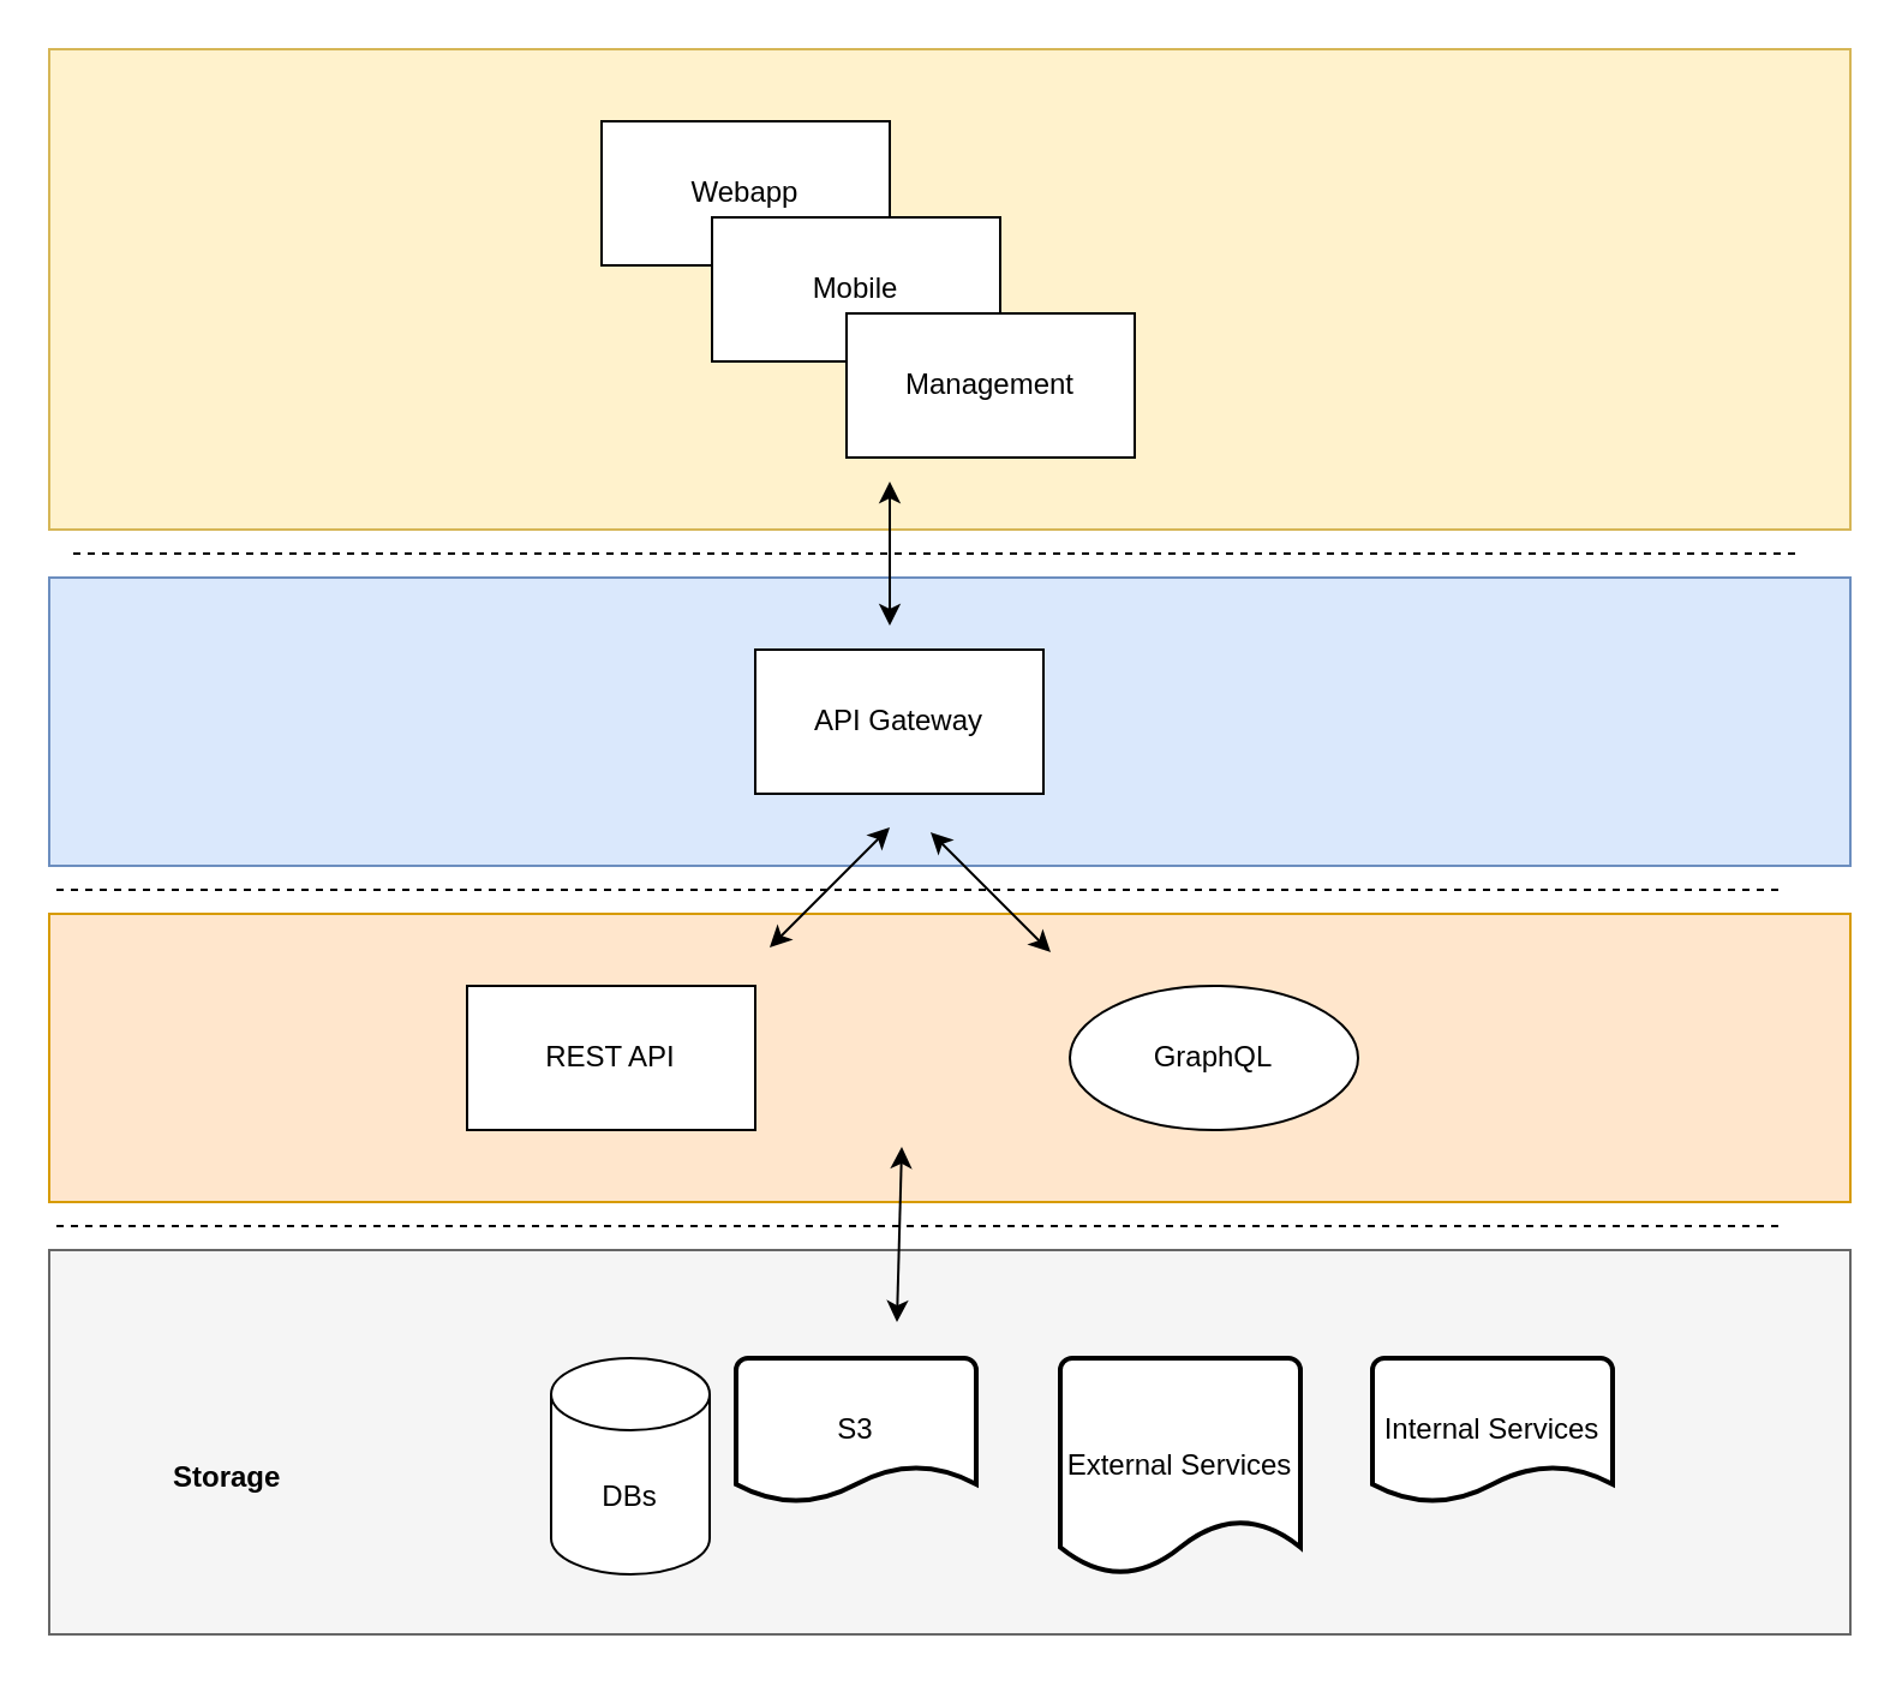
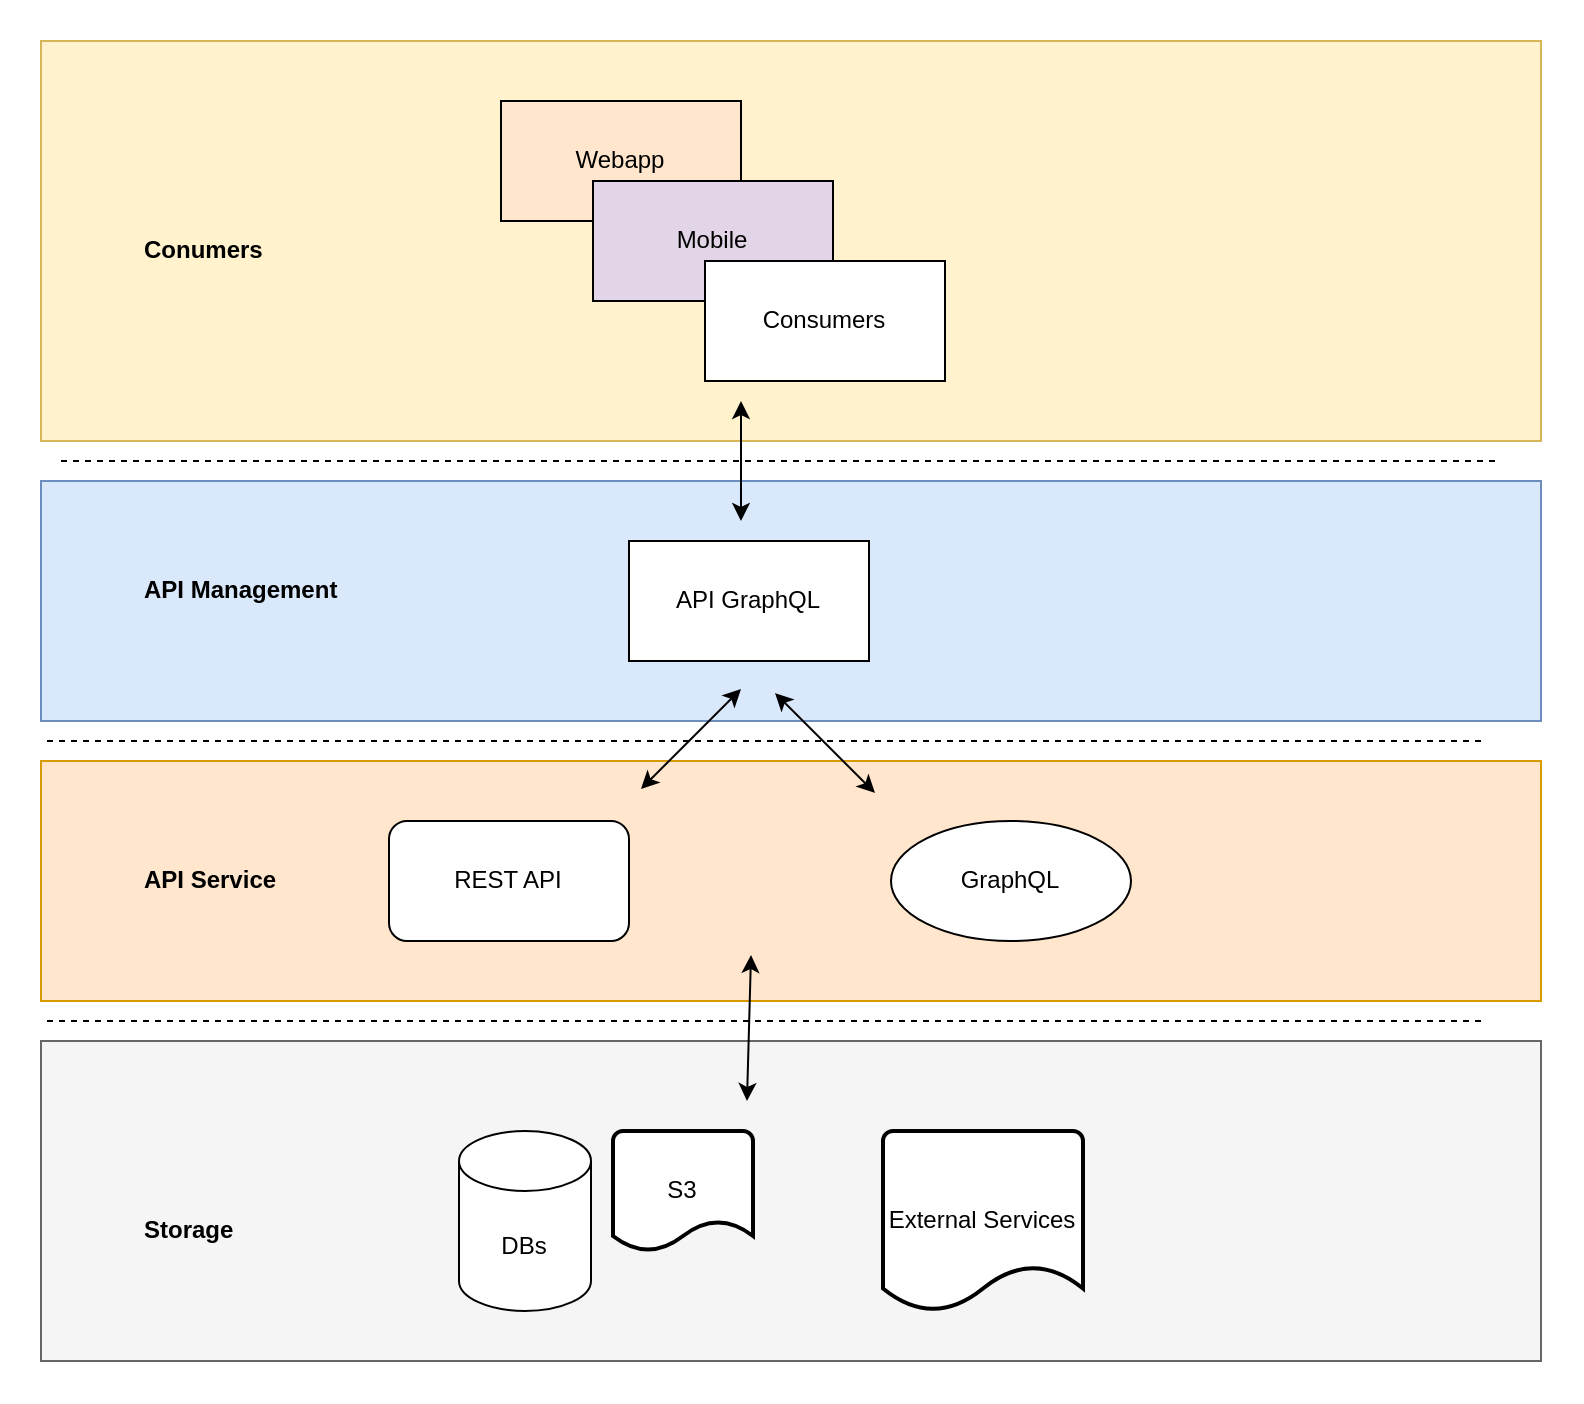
- <mxCell id="9" value="Webapp" style="rounded=0;whiteSpace=wrap;html=1;" parent="1" vertex="1"><mxGeometry x="250" y="50" width="120" height="60" as="geometry" /></mxCell>
+ <mxCell id="9" value="Webapp" style="rounded=0;whiteSpace=wrap;html=1;fillColor=#ffe6cc;" parent="1" vertex="1"><mxGeometry x="250" y="50" width="120" height="60" as="geometry" /></mxCell>
- <mxCell id="10" value="Mobile" style="rounded=0;whiteSpace=wrap;html=1;" parent="1" vertex="1"><mxGeometry x="296" y="90" width="120" height="60" as="geometry" /></mxCell>
+ <mxCell id="10" value="Mobile" style="rounded=0;whiteSpace=wrap;html=1;fillColor=#e1d5e7;" parent="1" vertex="1"><mxGeometry x="296" y="90" width="120" height="60" as="geometry" /></mxCell>
+ <mxCell id="16" value="&lt;b&gt;Conumers&lt;/b&gt;" style="text;html=1;strokeColor=none;fillColor=none;align=left;verticalAlign=middle;whiteSpace=wrap;rounded=0;" parent="1" vertex="1"><mxGeometry x="70" y="110" width="60" height="30" as="geometry" /></mxCell>
- <mxCell id="11" value="Management" style="rounded=0;whiteSpace=wrap;html=1;" parent="1" vertex="1"><mxGeometry x="352" y="130" width="120" height="60" as="geometry" /></mxCell>
+ <mxCell id="11" value="Consumers" style="rounded=0;whiteSpace=wrap;html=1;" parent="1" vertex="1"><mxGeometry x="352" y="130" width="120" height="60" as="geometry" /></mxCell>
+ <mxCell id="17" value="&lt;b&gt;API Management&lt;/b&gt;" style="text;html=1;strokeColor=none;fillColor=none;align=left;verticalAlign=middle;whiteSpace=wrap;rounded=0;" parent="1" vertex="1"><mxGeometry x="70" y="280" width="110" height="30" as="geometry" /></mxCell>
- <mxCell id="6" value="API Gateway" style="rounded=0;whiteSpace=wrap;html=1;" parent="1" vertex="1"><mxGeometry x="314" y="270" width="120" height="60" as="geometry" /></mxCell>
+ <mxCell id="6" value="API GraphQL" style="rounded=0;whiteSpace=wrap;html=1;" parent="1" vertex="1"><mxGeometry x="314" y="270" width="120" height="60" as="geometry" /></mxCell>
+ <mxCell id="18" value="&lt;b&gt;API Service&lt;/b&gt;" style="text;html=1;strokeColor=none;fillColor=none;align=left;verticalAlign=middle;whiteSpace=wrap;rounded=0;" parent="1" vertex="1"><mxGeometry x="70" y="425" width="110" height="30" as="geometry" /></mxCell>
- <mxCell id="20" value="REST API" style="rounded=0;whiteSpace=wrap;html=1;" vertex="1" parent="1"><mxGeometry x="194" y="410" width="120" height="60" as="geometry" /></mxCell>
+ <mxCell id="20" value="REST API" style="whiteSpace=wrap;html=1;rounded=1;" vertex="1" parent="1"><mxGeometry x="194" y="410" width="120" height="60" as="geometry" /></mxCell>
- <mxCell id="8" value="S3" style="strokeWidth=2;html=1;shape=mxgraph.flowchart.document2;whiteSpace=wrap;size=0.25;" parent="1" vertex="1"><mxGeometry x="306" y="565" width="100" height="60" as="geometry" /></mxCell>
+ <mxCell id="8" value="S3" style="strokeWidth=2;html=1;shape=mxgraph.flowchart.document2;whiteSpace=wrap;size=0.25;" parent="1" vertex="1"><mxGeometry x="306" y="565" width="70" height="60" as="geometry" /></mxCell>
- <mxCell id="23" value="Internal Services" style="strokeWidth=2;html=1;shape=mxgraph.flowchart.document2;whiteSpace=wrap;size=0.25;" vertex="1" parent="1"><mxGeometry x="571" y="565" width="100" height="60" as="geometry" /></mxCell>
